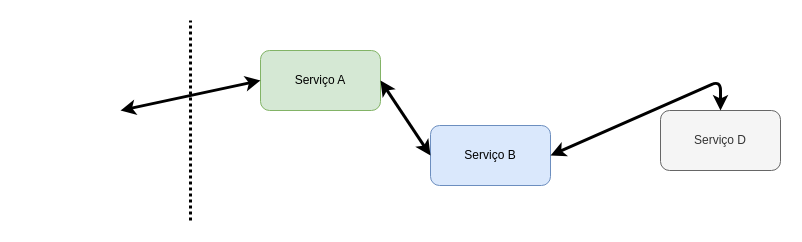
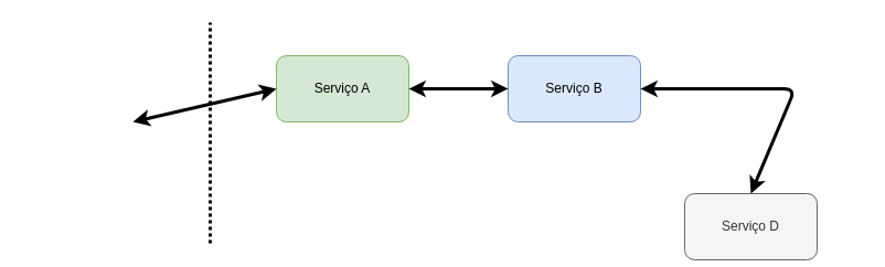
- <mxCell id="4" value="Serviço A" style="rounded=1;whiteSpace=wrap;html=1;fillColor=#d5e8d4;strokeColor=#82b366;" parent="1" vertex="1"><mxGeometry x="260" y="50" width="120" height="60" as="geometry" /></mxCell>
+ <mxCell id="4" value="Serviço A" style="rounded=1;whiteSpace=wrap;html=1;fillColor=#d5e8d4;strokeColor=#82b366;" parent="1" vertex="1"><mxGeometry x="250" y="50" width="120" height="60" as="geometry" /></mxCell>
- <mxCell id="6" value="Serviço D" style="rounded=1;whiteSpace=wrap;html=1;fillColor=#f5f5f5;strokeColor=#666666;fontColor=#333333;" parent="1" vertex="1"><mxGeometry x="660" y="110" width="120" height="60" as="geometry" /></mxCell>
+ <mxCell id="6" value="Serviço D" style="rounded=1;whiteSpace=wrap;html=1;fillColor=#f5f5f5;strokeColor=#666666;fontColor=#333333;" parent="1" vertex="1"><mxGeometry x="620" y="175" width="120" height="60" as="geometry" /></mxCell>
- <mxCell id="5" value="Serviço B" style="rounded=1;whiteSpace=wrap;html=1;fillColor=#dae8fc;strokeColor=#6c8ebf;" parent="1" vertex="1"><mxGeometry x="430" y="125" width="120" height="60" as="geometry" /></mxCell>
+ <mxCell id="5" value="Serviço B" style="rounded=1;whiteSpace=wrap;html=1;fillColor=#dae8fc;strokeColor=#6c8ebf;" parent="1" vertex="1"><mxGeometry x="460" y="50" width="120" height="60" as="geometry" /></mxCell>
